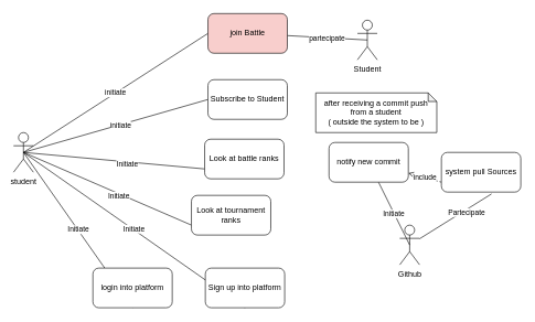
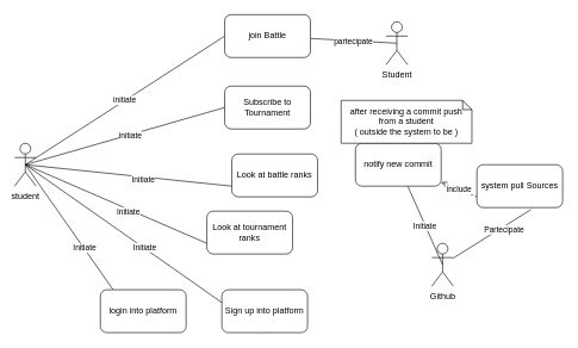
- <mxCell id="6" value="join Battle" style="rounded=1;whiteSpace=wrap;html=1;fillColor=#f8cecc;" vertex="1" parent="1"><mxGeometry x="314" y="20" width="120" height="60" as="geometry" /></mxCell>
+ <mxCell id="6" value="join Battle" style="rounded=1;whiteSpace=wrap;html=1;" vertex="1" parent="1"><mxGeometry x="314" y="20" width="120" height="60" as="geometry" /></mxCell>
- <mxCell id="14" value="Subscribe to Student" style="rounded=1;whiteSpace=wrap;html=1;" vertex="1" parent="1"><mxGeometry x="314" y="120" width="120" height="60" as="geometry" /></mxCell>
+ <mxCell id="14" value="Subscribe to Tournament" style="rounded=1;whiteSpace=wrap;html=1;" vertex="1" parent="1"><mxGeometry x="314" y="120" width="120" height="60" as="geometry" /></mxCell>
- <mxCell id="30" value="Look at battle ranks" style="rounded=1;whiteSpace=wrap;html=1;" vertex="1" parent="1"><mxGeometry x="309" y="210" width="120" height="60" as="geometry" /></mxCell>
+ <mxCell id="30" value="Look at battle ranks" style="rounded=1;whiteSpace=wrap;html=1;" vertex="1" parent="1"><mxGeometry x="324" y="215" width="120" height="60" as="geometry" /></mxCell>
- <mxCell id="26" value="notify new commit" style="rounded=1;whiteSpace=wrap;html=1;" vertex="1" parent="1"><mxGeometry x="497" y="215" width="120" height="60" as="geometry" /></mxCell>
+ <mxCell id="26" value="notify new commit" style="rounded=1;whiteSpace=wrap;html=1;" vertex="1" parent="1"><mxGeometry x="497" y="200" width="120" height="60" as="geometry" /></mxCell>
